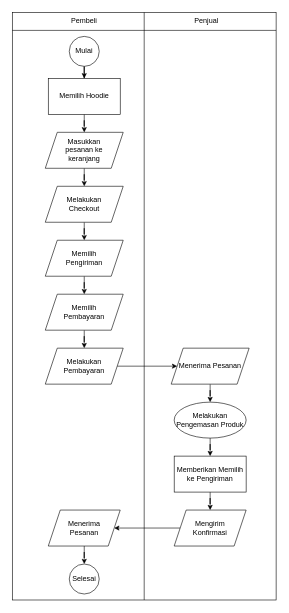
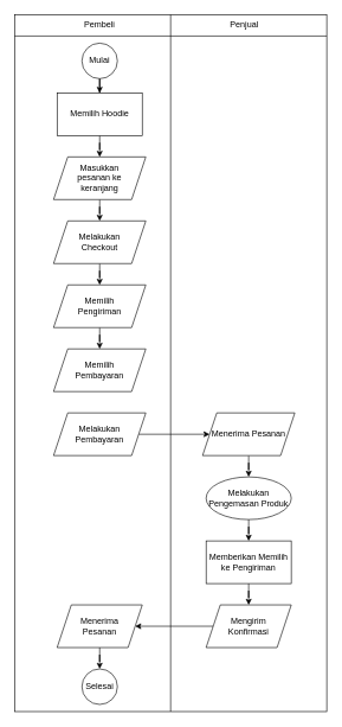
- <mxCell id="15" value="" style="edgeStyle=orthogonalEdgeStyle;rounded=0;orthogonalLoop=1;jettySize=auto;html=1;" edge="1" parent="1" source="16" target="18"><mxGeometry relative="1" as="geometry" /></mxCell>
